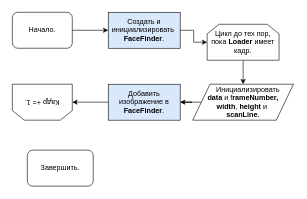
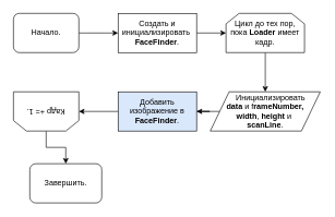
- <mxCell id="5" value="Создать и инициализировать&amp;nbsp;&lt;br&gt;&lt;b&gt;FaceFinder&lt;/b&gt;." style="rounded=0;whiteSpace=wrap;html=1;fillColor=#dae8fc;" parent="1" vertex="1"><mxGeometry x="180" y="20" width="120" height="60" as="geometry" /></mxCell>
+ <mxCell id="5" value="Создать и инициализировать&amp;nbsp;&lt;br&gt;&lt;b&gt;FaceFinder&lt;/b&gt;." style="rounded=0;whiteSpace=wrap;html=1;" parent="1" vertex="1"><mxGeometry x="180" y="20" width="120" height="60" as="geometry" /></mxCell>
- <mxCell id="7" value="Цикл до тех пор, пока&amp;nbsp;&lt;b style=&quot;font-family: &amp;#34;helvetica&amp;#34;&quot;&gt;Loader &lt;/b&gt;&lt;span style=&quot;font-family: &amp;#34;helvetica&amp;#34;&quot;&gt;имеет кадр.&lt;/span&gt;" style="shape=loopLimit;whiteSpace=wrap;html=1;" parent="1" vertex="1"><mxGeometry x="345" y="40" width="120" height="60" as="geometry" /></mxCell>
+ <mxCell id="7" value="Цикл до тех пор, пока&amp;nbsp;&lt;b style=&quot;font-family: &amp;#34;helvetica&amp;#34;&quot;&gt;Loader &lt;/b&gt;&lt;span style=&quot;font-family: &amp;#34;helvetica&amp;#34;&quot;&gt;имеет кадр.&lt;/span&gt;" style="shape=loopLimit;whiteSpace=wrap;html=1;" parent="1" vertex="1"><mxGeometry x="345" y="20" width="120" height="60" as="geometry" /></mxCell>
+ <mxCell id="12" style="edgeStyle=orthogonalEdgeStyle;rounded=0;orthogonalLoop=1;jettySize=auto;html=1;entryX=0.5;entryY=0;entryDx=0;entryDy=0;" edge="1" parent="1" source="13" target="14"><mxGeometry relative="1" as="geometry" /></mxCell>
